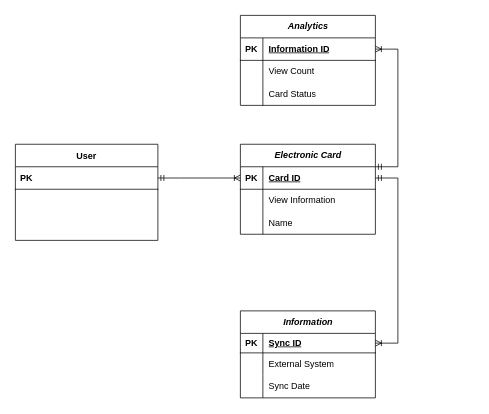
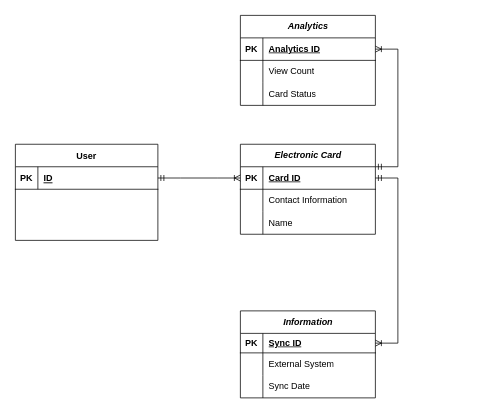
- <mxCell id="31" value="Information ID" style="shape=partialRectangle;connectable=0;fillColor=none;top=0;left=0;bottom=0;right=0;align=left;spacingLeft=6;fontStyle=5;overflow=hidden;whiteSpace=wrap;html=1;" vertex="1" parent="29"><mxGeometry x="30" width="150" height="30" as="geometry"><mxRectangle width="150" height="30" as="alternateBounds" /></mxGeometry></mxCell>
+ <mxCell id="31" value="Analytics ID" style="shape=partialRectangle;connectable=0;fillColor=none;top=0;left=0;bottom=0;right=0;align=left;spacingLeft=6;fontStyle=5;overflow=hidden;whiteSpace=wrap;html=1;" vertex="1" parent="29"><mxGeometry x="30" width="150" height="30" as="geometry"><mxRectangle width="150" height="30" as="alternateBounds" /></mxGeometry></mxCell>
+ <mxCell id="5" value="ID" style="shape=partialRectangle;overflow=hidden;connectable=0;fillColor=none;top=0;left=0;bottom=0;right=0;align=left;spacingLeft=6;fontStyle=5;" vertex="1" parent="3"><mxGeometry x="30" width="160" height="30" as="geometry"><mxRectangle width="160" height="30" as="alternateBounds" /></mxGeometry></mxCell>
- <mxCell id="24" value="View Information" style="shape=partialRectangle;connectable=0;fillColor=none;top=0;left=0;bottom=0;right=0;align=left;spacingLeft=6;overflow=hidden;whiteSpace=wrap;html=1;" vertex="1" parent="22"><mxGeometry x="30" width="150" height="30" as="geometry"><mxRectangle width="150" height="30" as="alternateBounds" /></mxGeometry></mxCell>
+ <mxCell id="24" value="Contact Information" style="shape=partialRectangle;connectable=0;fillColor=none;top=0;left=0;bottom=0;right=0;align=left;spacingLeft=6;overflow=hidden;whiteSpace=wrap;html=1;" vertex="1" parent="22"><mxGeometry x="30" width="150" height="30" as="geometry"><mxRectangle width="150" height="30" as="alternateBounds" /></mxGeometry></mxCell>
